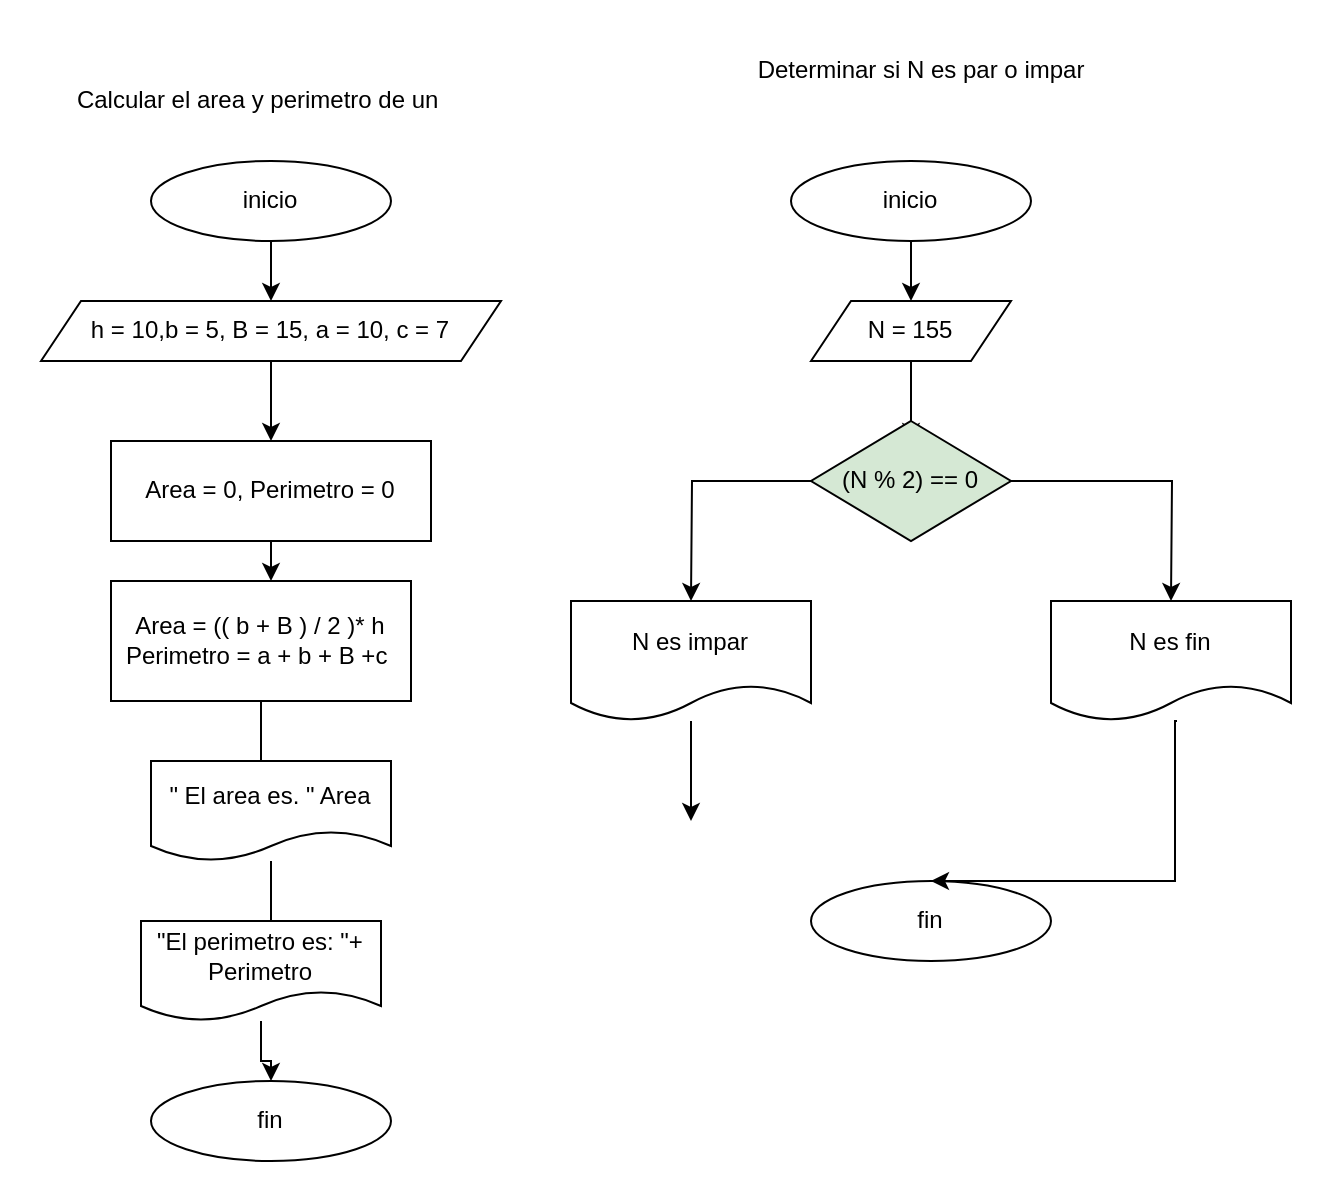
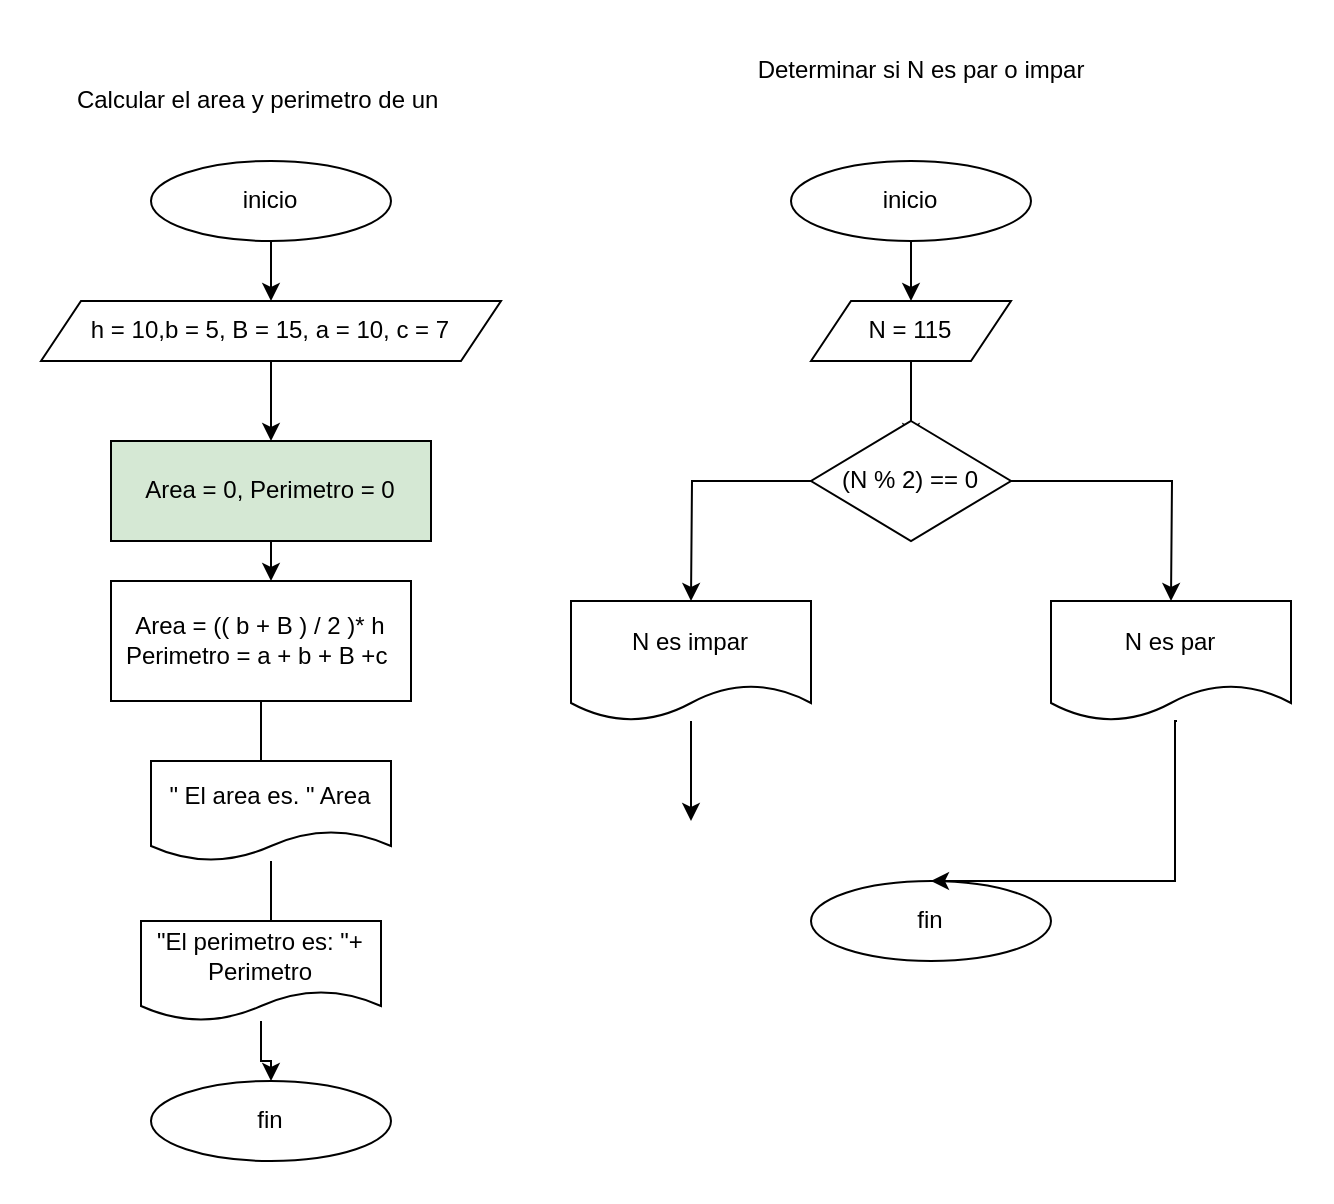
- <mxCell id="20" value="N = 155" style="shape=parallelogram;perimeter=parallelogramPerimeter;whiteSpace=wrap;html=1;fixedSize=1;" vertex="1" parent="1"><mxGeometry x="405" y="150" width="100" height="30" as="geometry" /></mxCell>
+ <mxCell id="20" value="N = 115" style="shape=parallelogram;perimeter=parallelogramPerimeter;whiteSpace=wrap;html=1;fixedSize=1;" vertex="1" parent="1"><mxGeometry x="405" y="150" width="100" height="30" as="geometry" /></mxCell>
- <mxCell id="24" value="(N % 2) == 0" style="rhombus;whiteSpace=wrap;html=1;fillColor=#d5e8d4;" vertex="1" parent="1"><mxGeometry x="405" y="210" width="100" height="60" as="geometry" /></mxCell>
+ <mxCell id="24" value="(N % 2) == 0" style="rhombus;whiteSpace=wrap;html=1;" vertex="1" parent="1"><mxGeometry x="405" y="210" width="100" height="60" as="geometry" /></mxCell>
- <mxCell id="8" value="Area = 0, Perimetro = 0" style="rounded=0;whiteSpace=wrap;html=1;" vertex="1" parent="1"><mxGeometry x="55" y="220" width="160" height="50" as="geometry" /></mxCell>
+ <mxCell id="8" value="Area = 0, Perimetro = 0" style="rounded=0;whiteSpace=wrap;html=1;fillColor=#d5e8d4;" vertex="1" parent="1"><mxGeometry x="55" y="220" width="160" height="50" as="geometry" /></mxCell>
- <mxCell id="28" value="N es fin" style="shape=document;whiteSpace=wrap;html=1;boundedLbl=1;" vertex="1" parent="1"><mxGeometry x="525" y="300" width="120" height="60" as="geometry" /></mxCell>
+ <mxCell id="28" value="N es par" style="shape=document;whiteSpace=wrap;html=1;boundedLbl=1;" vertex="1" parent="1"><mxGeometry x="525" y="300" width="120" height="60" as="geometry" /></mxCell>
